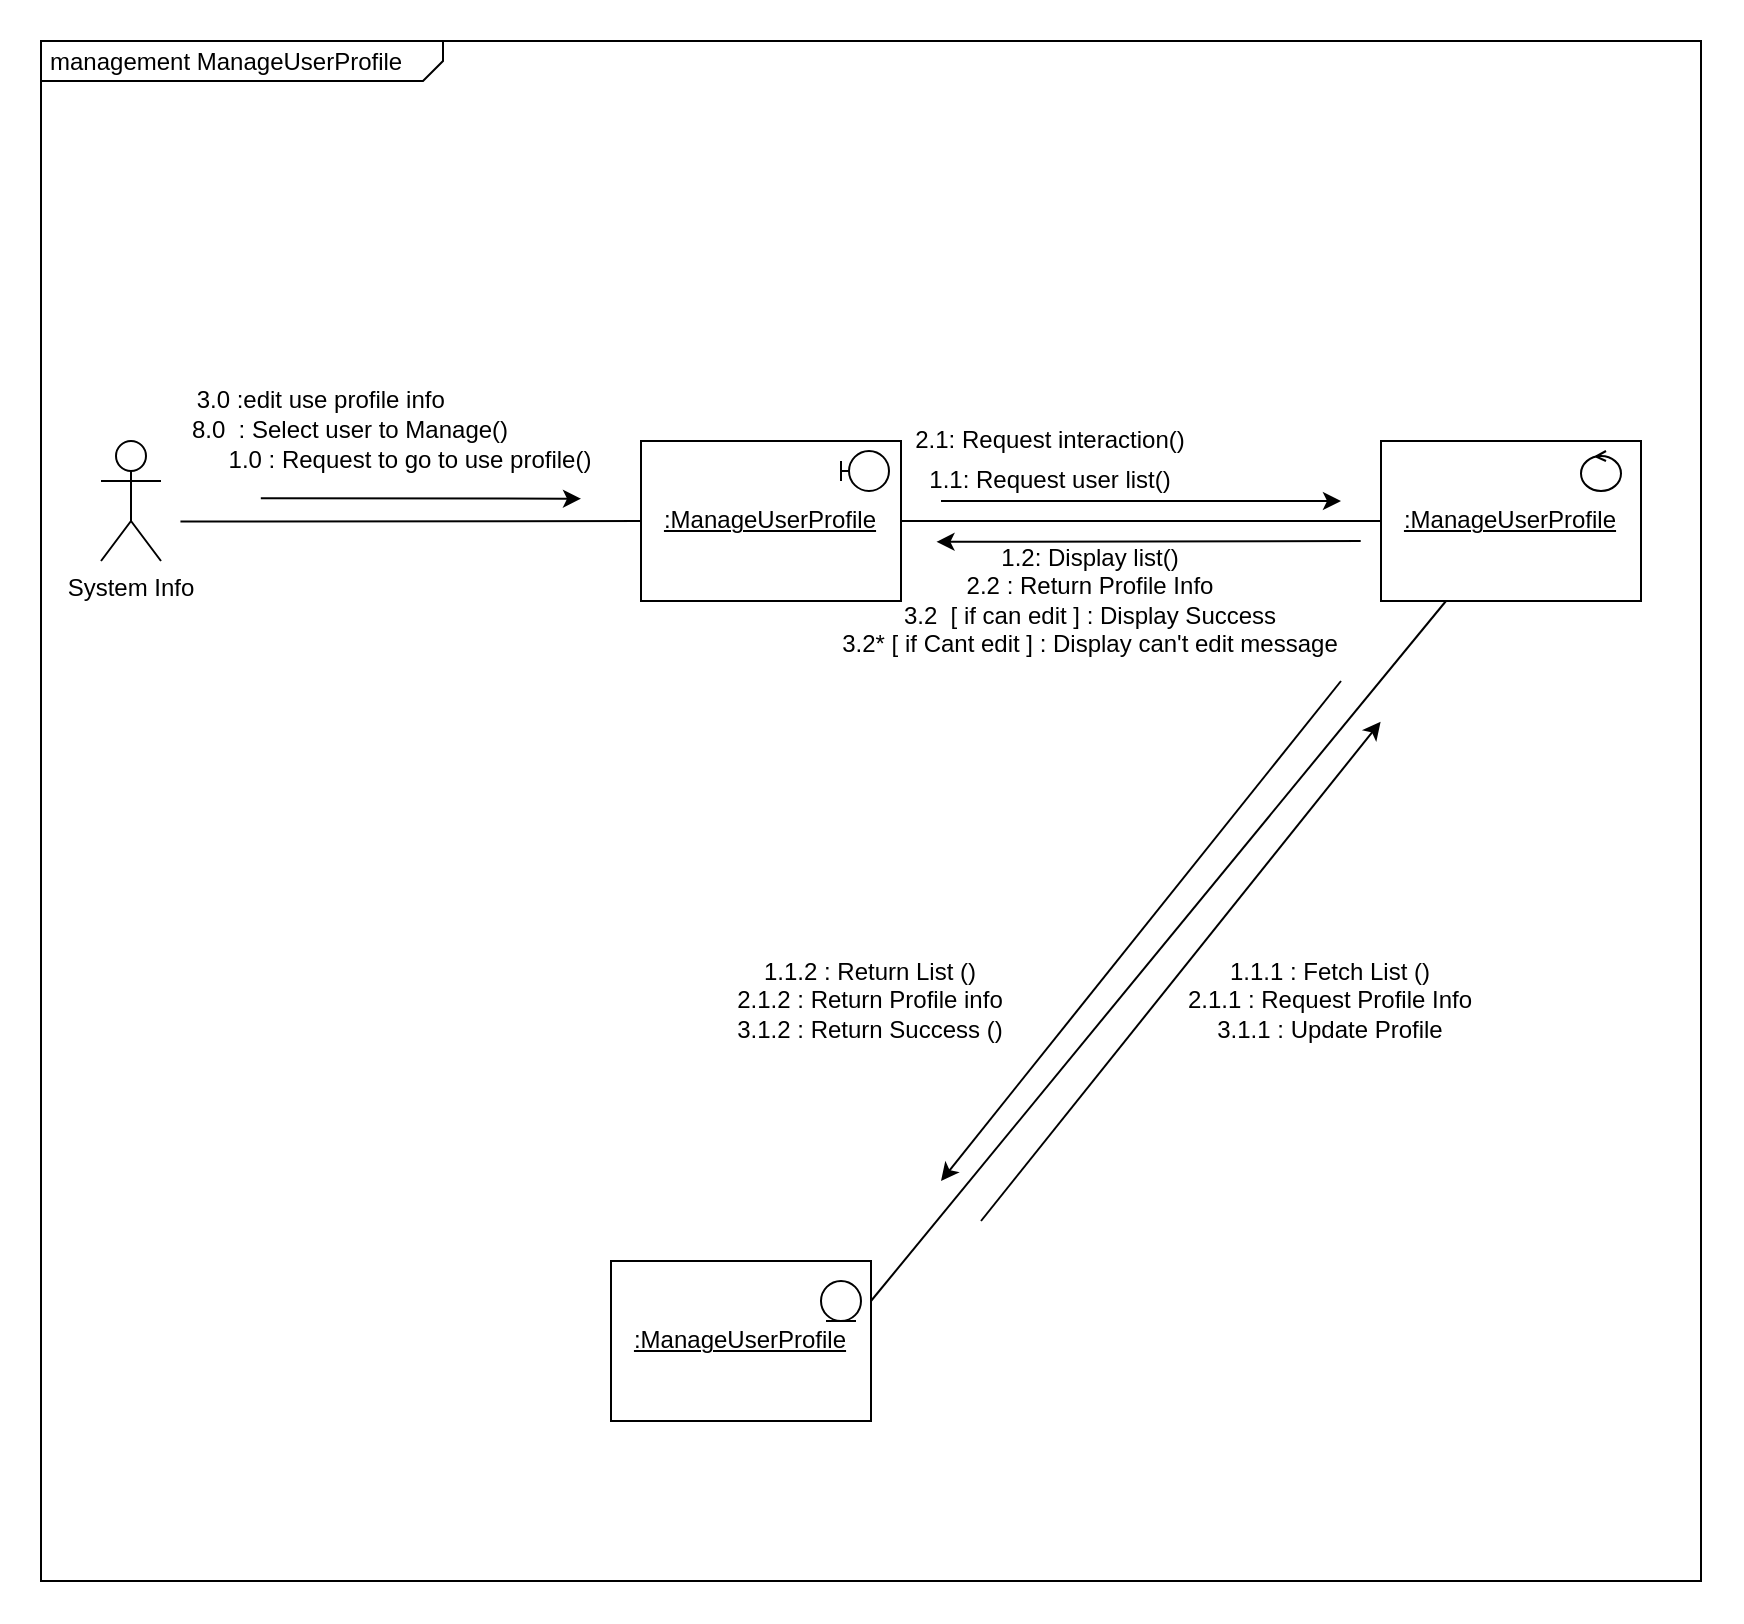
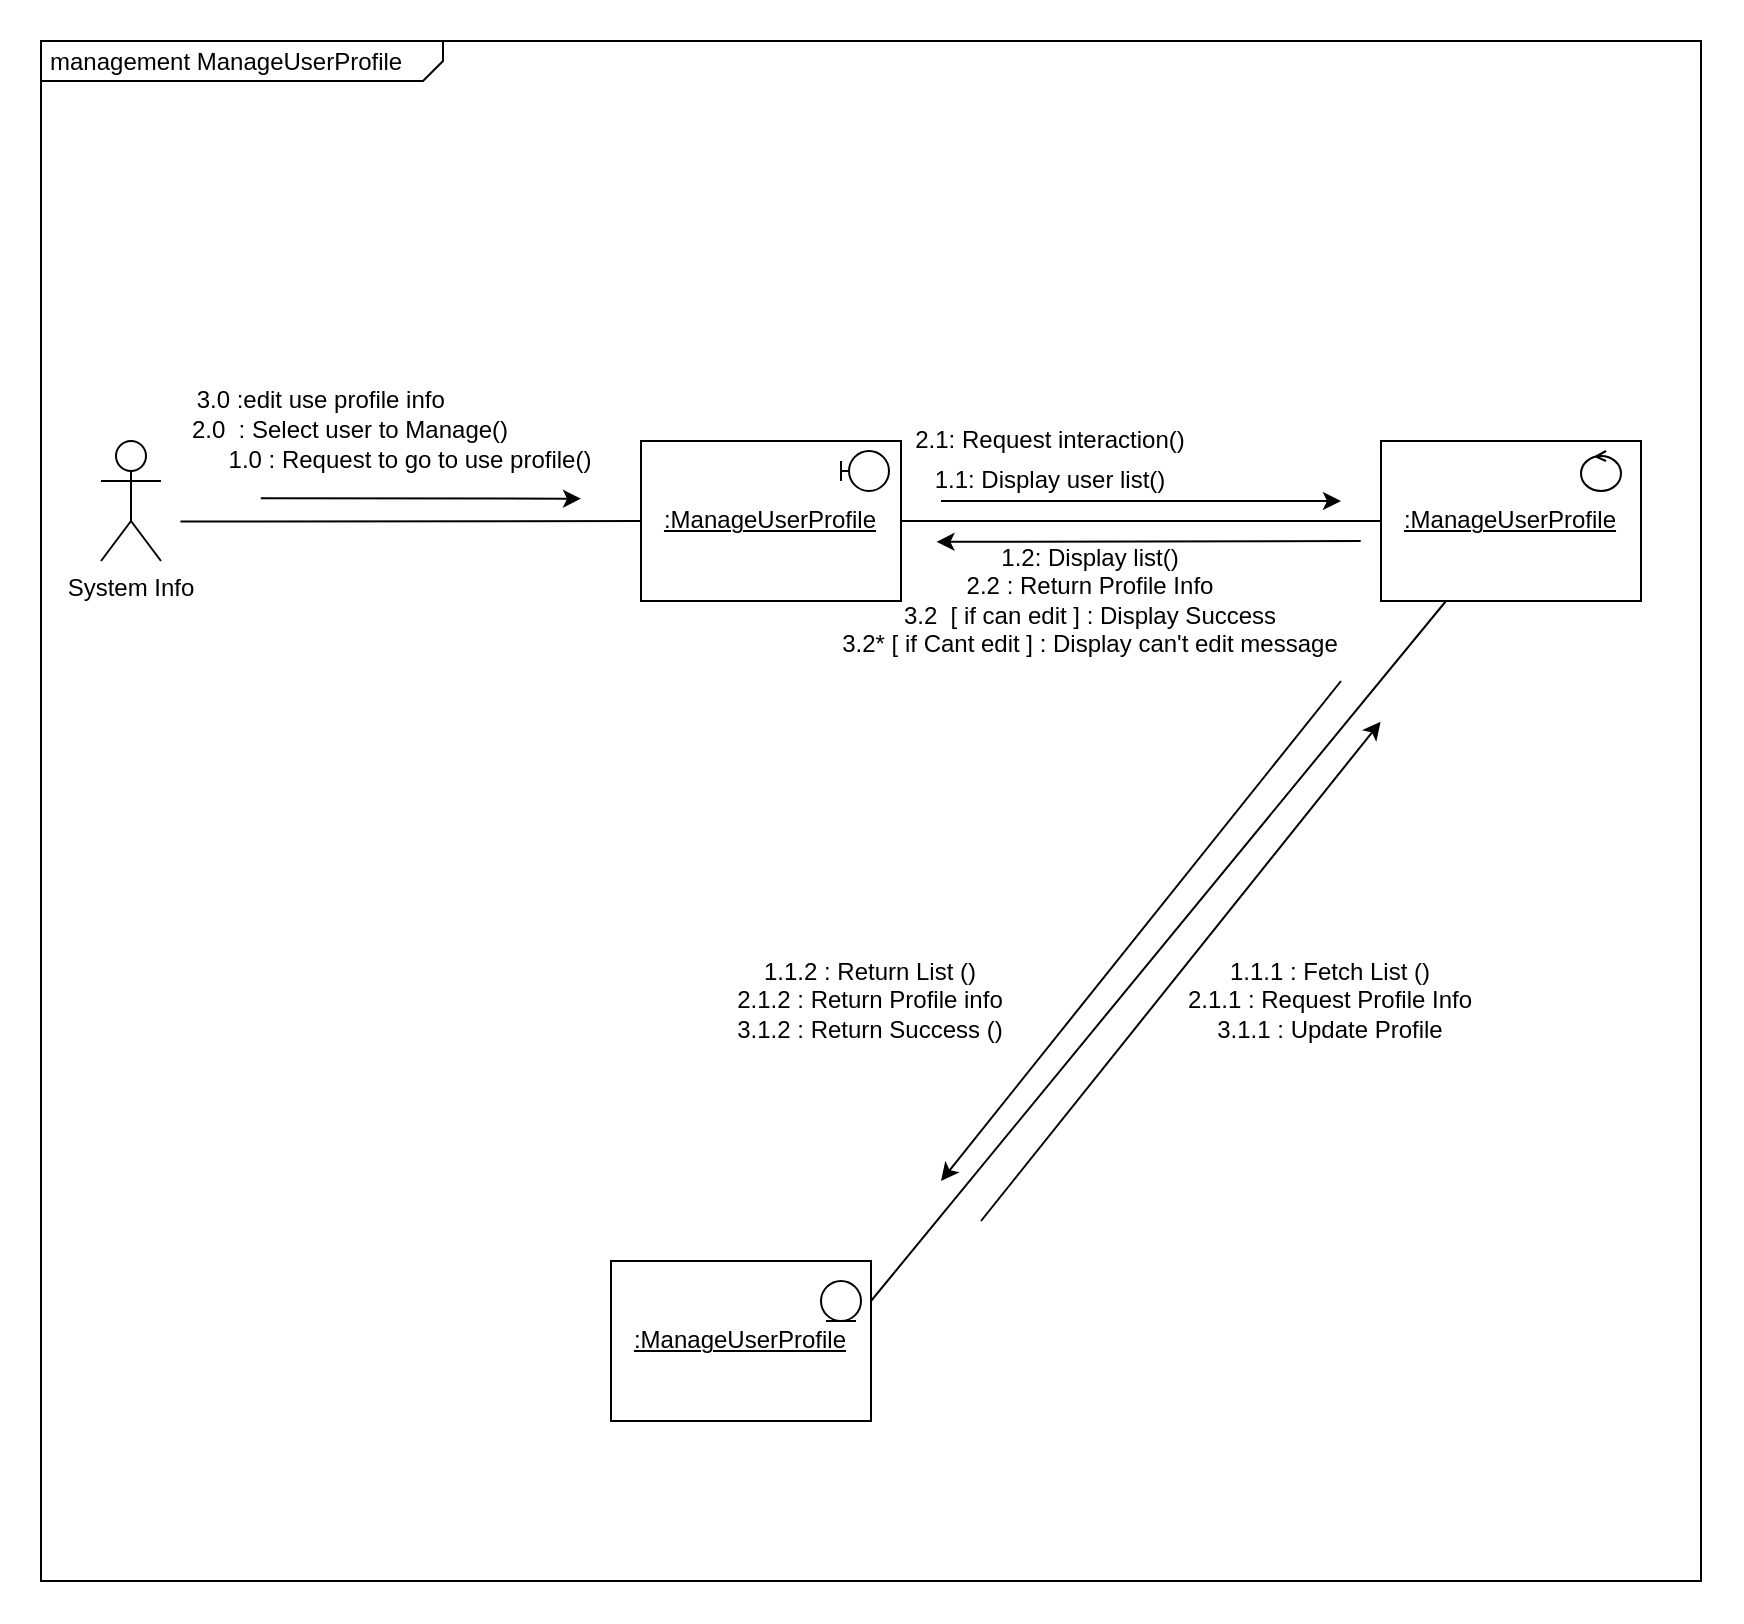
- <mxCell id="9" value="8.0&amp;nbsp; : Select user to Manage()" style="text;html=1;align=center;verticalAlign=middle;whiteSpace=wrap;rounded=0;" parent="1" vertex="1"><mxGeometry x="30" y="200" width="290" height="30" as="geometry" /></mxCell>
+ <mxCell id="9" value="2.0&amp;nbsp; : Select user to Manage()" style="text;html=1;align=center;verticalAlign=middle;whiteSpace=wrap;rounded=0;" parent="1" vertex="1"><mxGeometry x="30" y="200" width="290" height="30" as="geometry" /></mxCell>
- <mxCell id="13" value="1.1: Request user list()" style="text;html=1;align=center;verticalAlign=middle;whiteSpace=wrap;rounded=0;" parent="1" vertex="1"><mxGeometry x="380" y="230" width="290" height="20" as="geometry" /></mxCell>
+ <mxCell id="13" value="1.1: Display user list()" style="text;html=1;align=center;verticalAlign=middle;whiteSpace=wrap;rounded=0;" parent="1" vertex="1"><mxGeometry x="380" y="230" width="290" height="20" as="geometry" /></mxCell>
